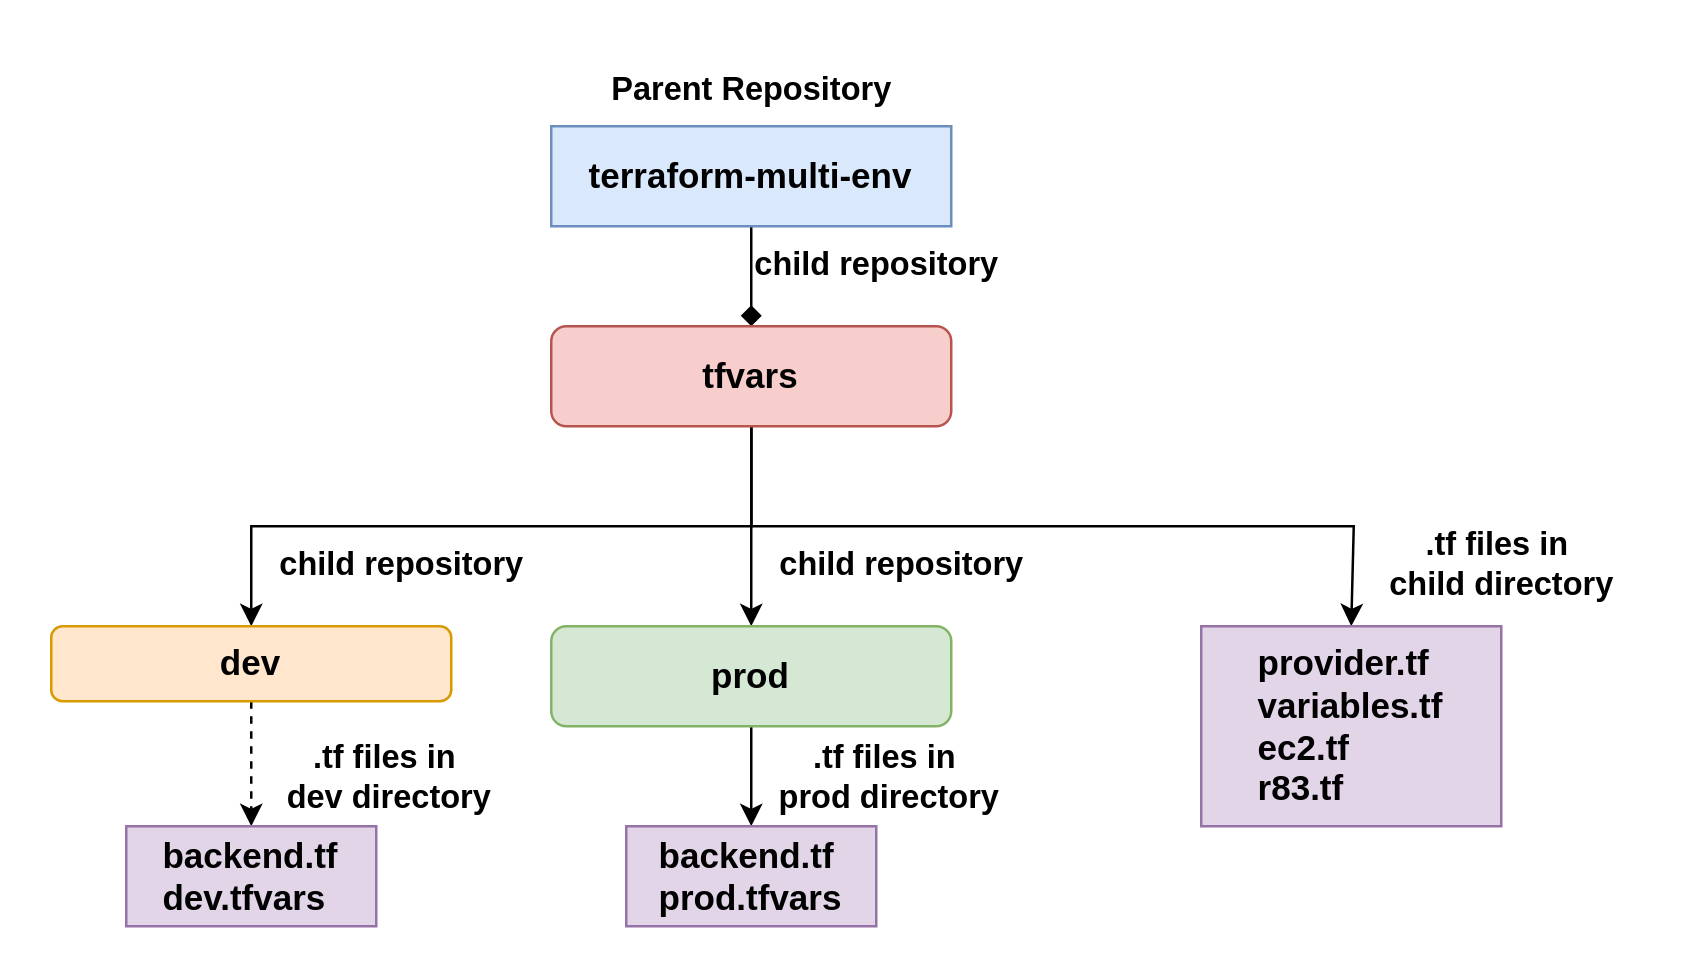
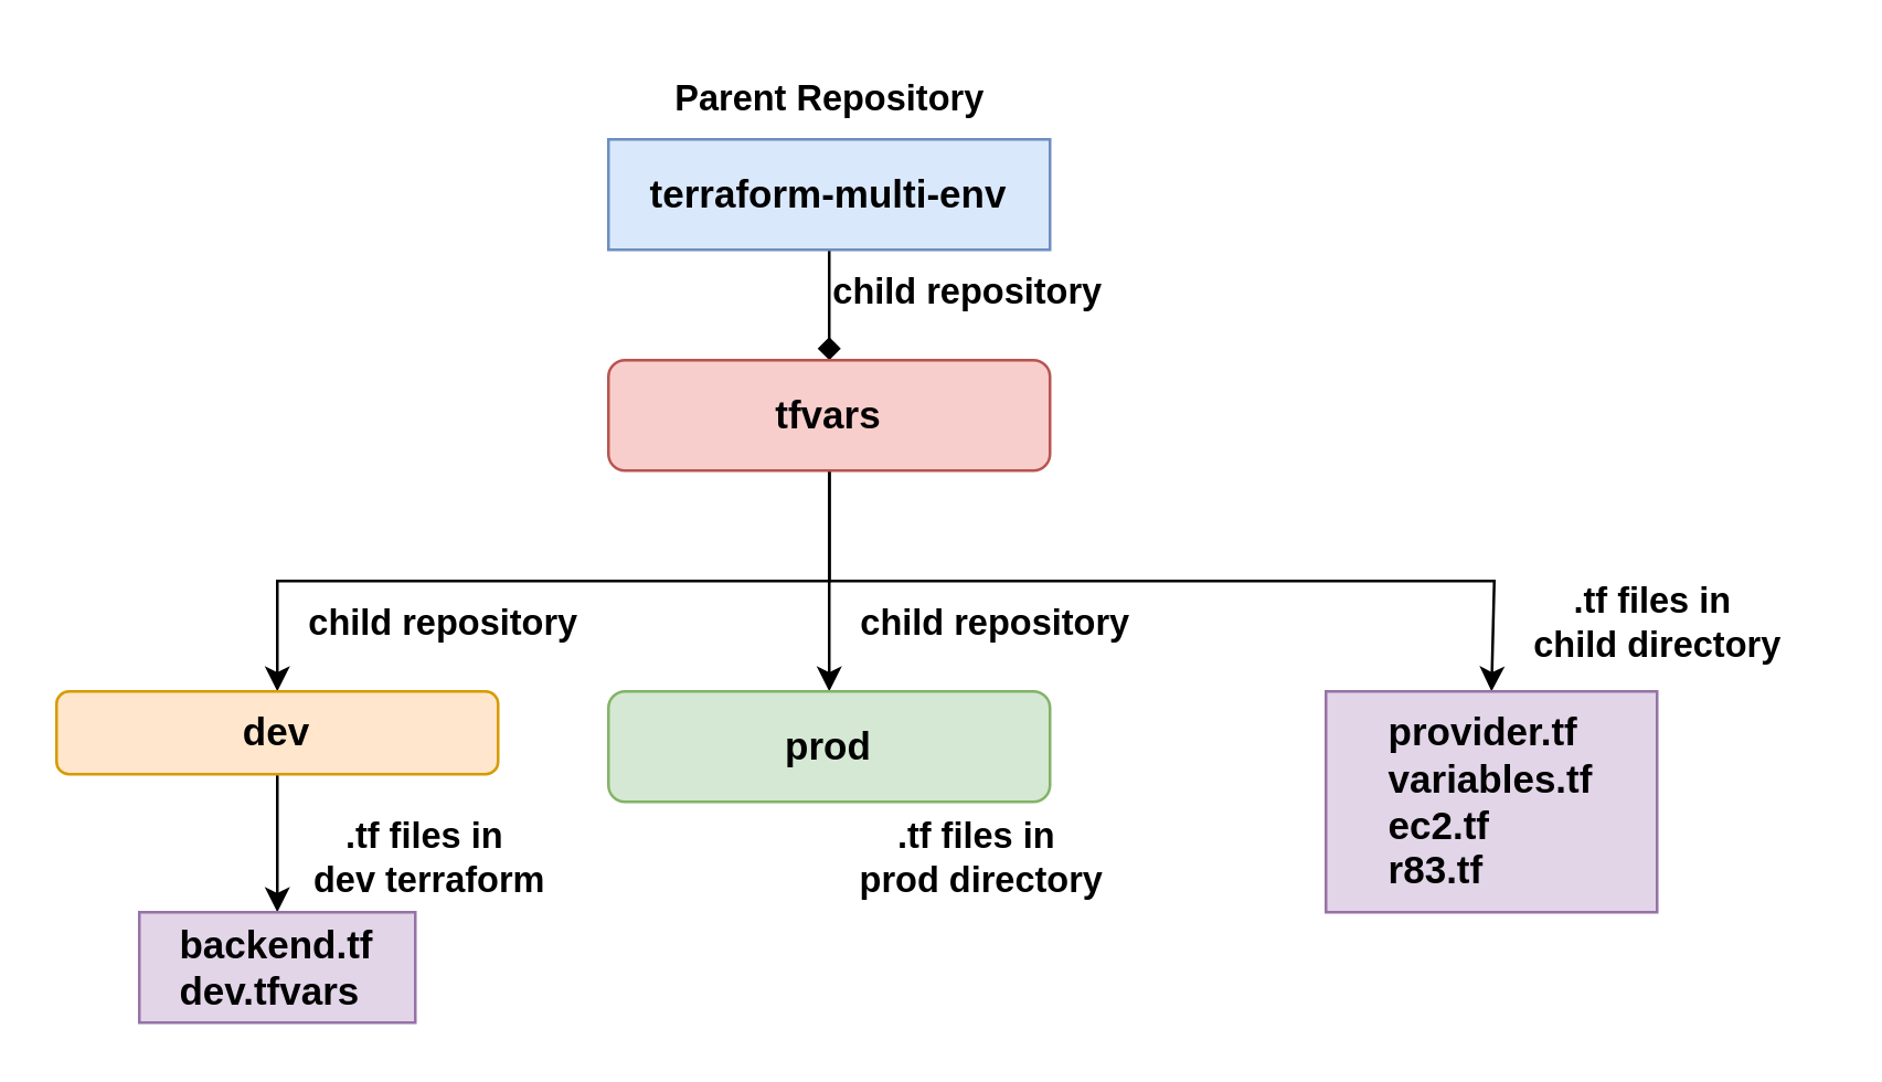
- <mxCell id="8" value="" style="edgeStyle=orthogonalEdgeStyle;rounded=0;orthogonalLoop=1;jettySize=auto;html=1;dashed=1;" edge="1" parent="1" source="9" target="19"><mxGeometry relative="1" as="geometry" /></mxCell>
+ <mxCell id="8" value="" style="edgeStyle=orthogonalEdgeStyle;rounded=0;orthogonalLoop=1;jettySize=auto;html=1;" edge="1" parent="1" source="9" target="19"><mxGeometry relative="1" as="geometry" /></mxCell>
- <mxCell id="10" value="" style="edgeStyle=orthogonalEdgeStyle;rounded=0;orthogonalLoop=1;jettySize=auto;html=1;" edge="1" parent="1" source="11" target="18"><mxGeometry relative="1" as="geometry" /></mxCell>
- <mxCell id="21" value="&lt;b&gt;&lt;font style=&quot;font-size: 13px;&quot;&gt;.tf files in&amp;nbsp;&lt;/font&gt;&lt;/b&gt;&lt;div&gt;&lt;span style=&quot;font-size: 13px;&quot;&gt;&lt;b&gt;dev directory&lt;/b&gt;&lt;/span&gt;&lt;/div&gt;" style="text;html=1;align=center;verticalAlign=middle;resizable=0;points=[];autosize=1;strokeColor=none;fillColor=none;" vertex="1" parent="1"><mxGeometry x="100" y="290" width="110" height="40" as="geometry" /></mxCell>
+ <mxCell id="21" value="&lt;b&gt;&lt;font style=&quot;font-size: 13px;&quot;&gt;.tf files in&amp;nbsp;&lt;/font&gt;&lt;/b&gt;&lt;div&gt;&lt;span style=&quot;font-size: 13px;&quot;&gt;&lt;b&gt;dev terraform&lt;/b&gt;&lt;/span&gt;&lt;/div&gt;" style="text;html=1;align=center;verticalAlign=middle;resizable=0;points=[];autosize=1;strokeColor=none;fillColor=none;" vertex="1" parent="1"><mxGeometry x="100" y="290" width="110" height="40" as="geometry" /></mxCell>
- <mxCell id="18" value="&lt;div style=&quot;text-align: left;&quot;&gt;&lt;span style=&quot;font-size: 14px; text-wrap: nowrap;&quot;&gt;&lt;b&gt;backend.tf&lt;/b&gt;&lt;/span&gt;&lt;/div&gt;&lt;div style=&quot;text-align: left;&quot;&gt;&lt;span style=&quot;font-size: 14px; text-wrap: nowrap;&quot;&gt;&lt;b&gt;prod.tfvars&lt;/b&gt;&lt;/span&gt;&lt;/div&gt;" style="whiteSpace=wrap;html=1;fillColor=#e1d5e7;strokeColor=#9673a6;" vertex="1" parent="1"><mxGeometry x="250" y="330" width="100" height="40" as="geometry" /></mxCell>
